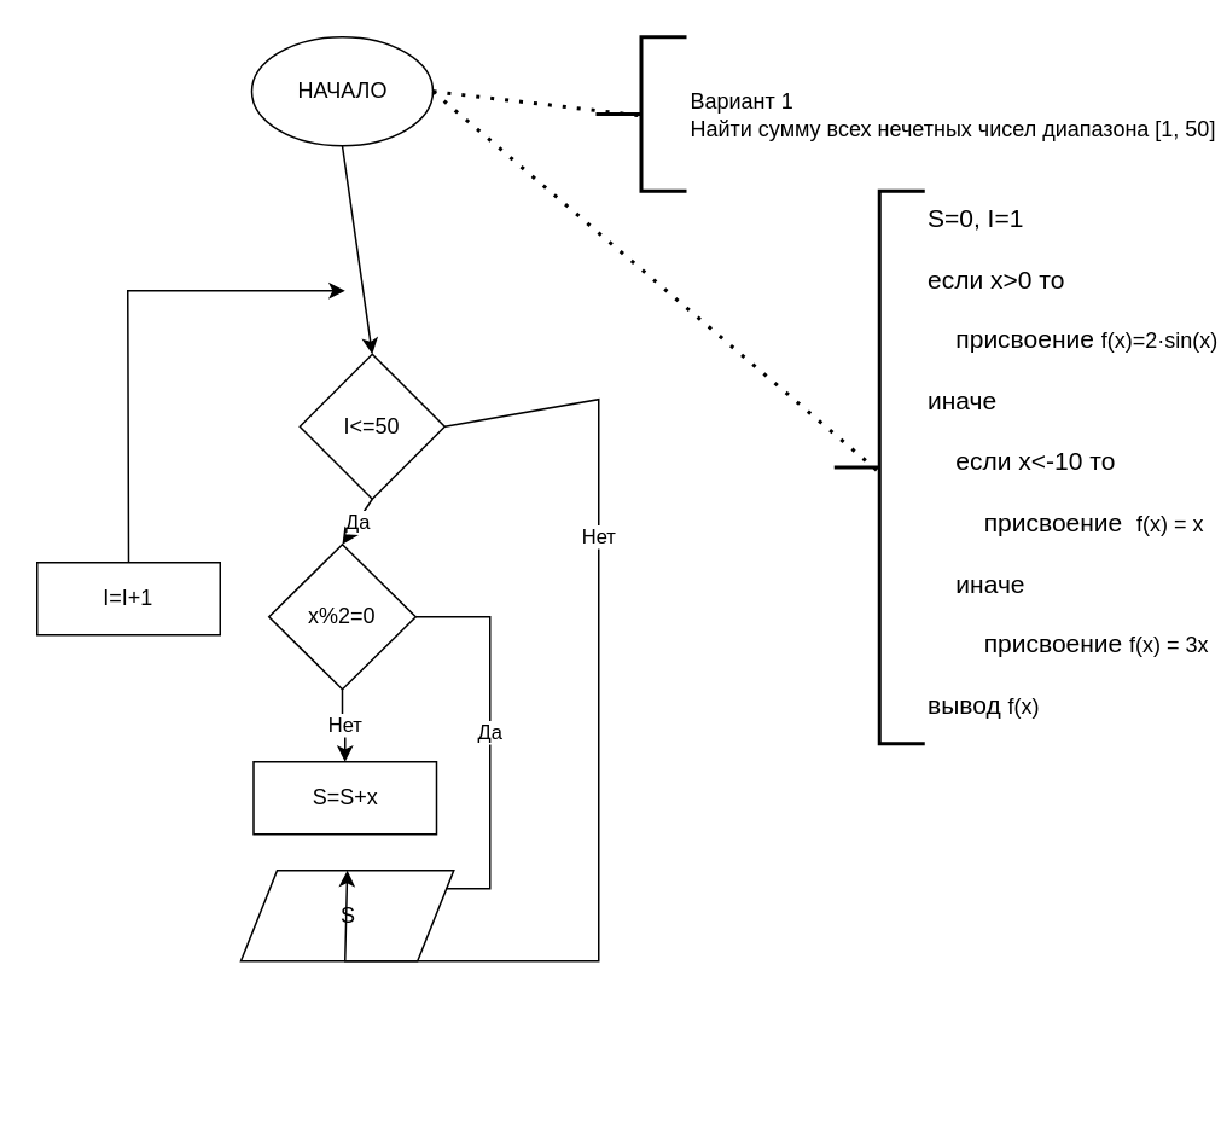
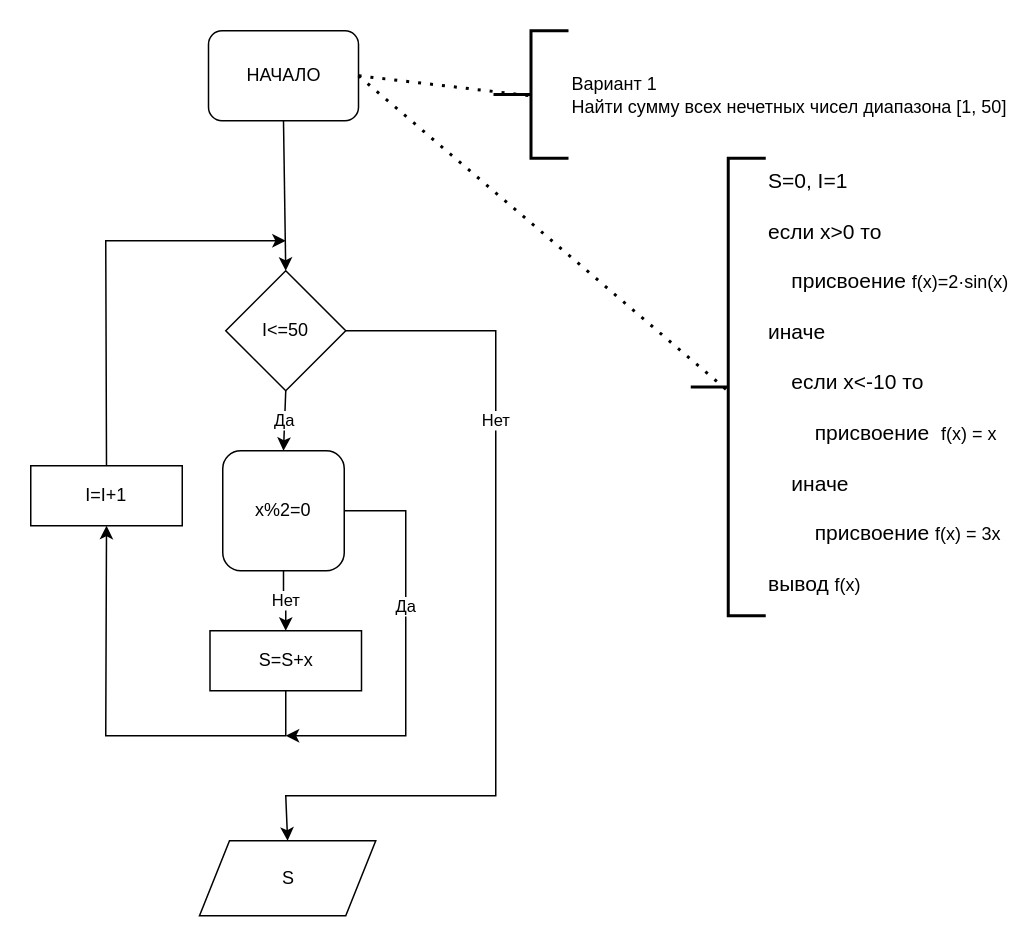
- <mxCell id="3" value="НАЧАЛО" style="ellipse;whiteSpace=wrap;html=1;" vertex="1" parent="1"><mxGeometry x="138.5" y="20" width="100" height="60" as="geometry" /></mxCell>
+ <mxCell id="3" value="НАЧАЛО" style="whiteSpace=wrap;html=1;rounded=1;" vertex="1" parent="1"><mxGeometry x="138.5" y="20" width="100" height="60" as="geometry" /></mxCell>
- <mxCell id="16" value="I&amp;lt;=50" style="rhombus;whiteSpace=wrap;html=1;" vertex="1" parent="1"><mxGeometry x="165" y="195" width="80" height="80" as="geometry" /></mxCell>
+ <mxCell id="16" value="I&amp;lt;=50" style="rhombus;whiteSpace=wrap;html=1;" vertex="1" parent="1"><mxGeometry x="150" y="180" width="80" height="80" as="geometry" /></mxCell>
- <mxCell id="6" value="x%2=0" style="rhombus;whiteSpace=wrap;html=1;" vertex="1" parent="1"><mxGeometry x="148" y="300" width="81" height="80" as="geometry" /></mxCell>
+ <mxCell id="6" value="x%2=0" style="whiteSpace=wrap;html=1;rounded=1;" vertex="1" parent="1"><mxGeometry x="148" y="300" width="81" height="80" as="geometry" /></mxCell>
+ <mxCell id="14" value="" style="endArrow=classic;html=1;rounded=0;exitX=0.5;exitY=1;exitDx=0;exitDy=0;entryX=0.5;entryY=1;entryDx=0;entryDy=0;" edge="1" parent="1" source="13" target="17"><mxGeometry width="50" height="50" relative="1" as="geometry"><mxPoint x="189" y="460" as="sourcePoint" /><mxPoint x="70" y="410" as="targetPoint" /><Array as="points"><mxPoint x="190" y="490" /><mxPoint x="70" y="490" /></Array></mxGeometry></mxCell>
- <mxCell id="7" value="S" style="shape=parallelogram;perimeter=parallelogramPerimeter;whiteSpace=wrap;html=1;fixedSize=1;" vertex="1" parent="1"><mxGeometry x="132.5" y="480" width="117.5" height="50" as="geometry" /></mxCell>
+ <mxCell id="7" value="S" style="shape=parallelogram;perimeter=parallelogramPerimeter;whiteSpace=wrap;html=1;fixedSize=1;" vertex="1" parent="1"><mxGeometry x="132.5" y="560" width="117.5" height="50" as="geometry" /></mxCell>
